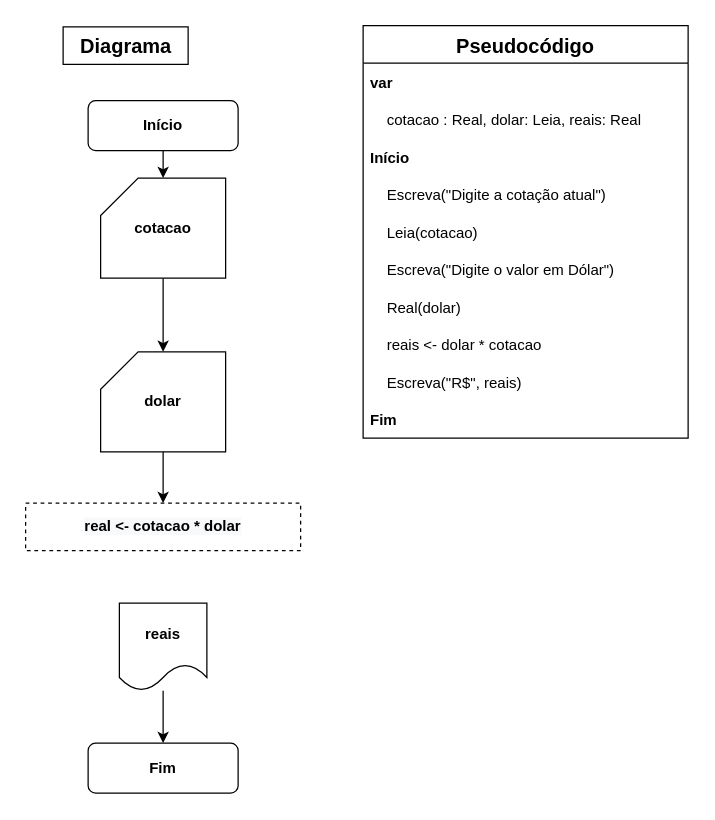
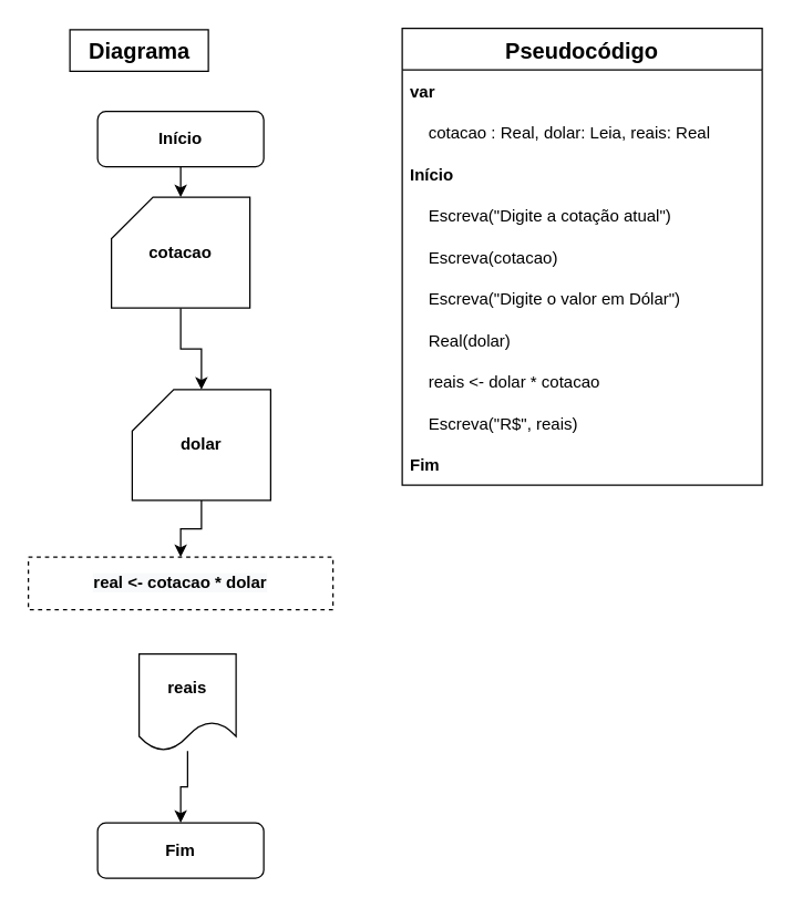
- <mxCell id="18" value="     Leia(cotacao)" style="text;strokeColor=none;fillColor=none;align=left;verticalAlign=middle;spacingLeft=4;spacingRight=4;overflow=hidden;points=[[0,0.5],[1,0.5]];portConstraint=eastwest;rotatable=0;rounded=1;shadow=0;labelBackgroundColor=none;labelBorderColor=none;sketch=1;fillStyle=auto;strokeWidth=5;fontStyle=0" vertex="1" parent="13"><mxGeometry y="150" width="260" height="30" as="geometry" /></mxCell>
+ <mxCell id="18" value="     Escreva(cotacao)" style="text;strokeColor=none;fillColor=none;align=left;verticalAlign=middle;spacingLeft=4;spacingRight=4;overflow=hidden;points=[[0,0.5],[1,0.5]];portConstraint=eastwest;rotatable=0;rounded=1;shadow=0;labelBackgroundColor=none;labelBorderColor=none;sketch=1;fillStyle=auto;strokeWidth=5;fontStyle=0" vertex="1" parent="13"><mxGeometry y="150" width="260" height="30" as="geometry" /></mxCell>
- <mxCell id="10" value="dolar" style="shape=card;whiteSpace=wrap;html=1;fontStyle=1" vertex="1" parent="1"><mxGeometry x="80" y="281" width="100" height="80" as="geometry" /></mxCell>
+ <mxCell id="10" value="dolar" style="shape=card;whiteSpace=wrap;html=1;fontStyle=1" vertex="1" parent="1"><mxGeometry x="95" y="281" width="100" height="80" as="geometry" /></mxCell>
- <mxCell id="6" value="reais" style="shape=document;whiteSpace=wrap;html=1;boundedLbl=1;fontStyle=1" vertex="1" parent="1"><mxGeometry x="95" y="482" width="70" height="70" as="geometry" /></mxCell>
+ <mxCell id="6" value="reais" style="shape=document;whiteSpace=wrap;html=1;boundedLbl=1;fontStyle=1" vertex="1" parent="1"><mxGeometry x="100" y="472" width="70" height="70" as="geometry" /></mxCell>
